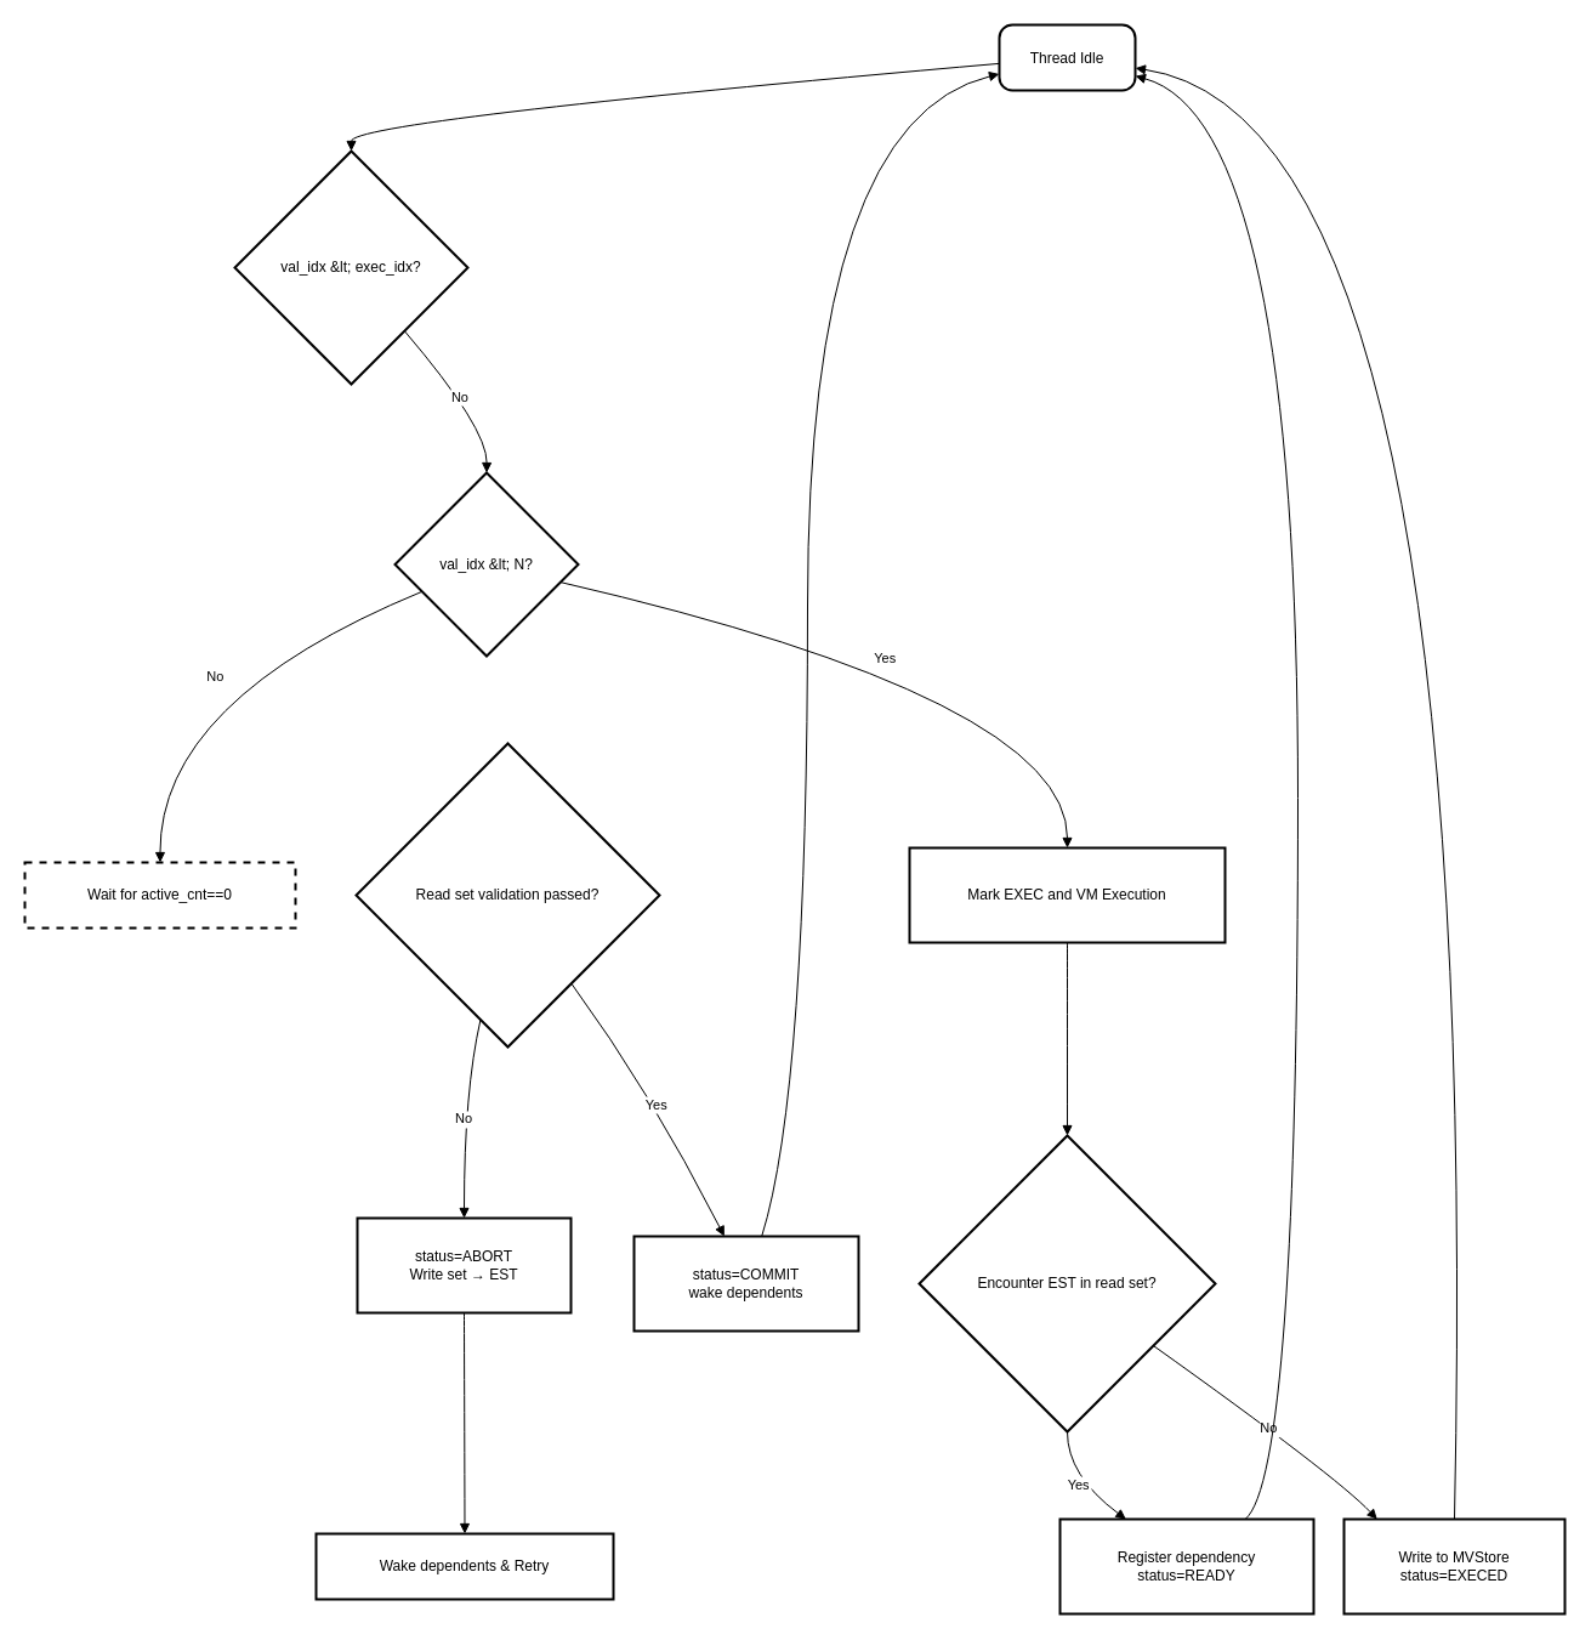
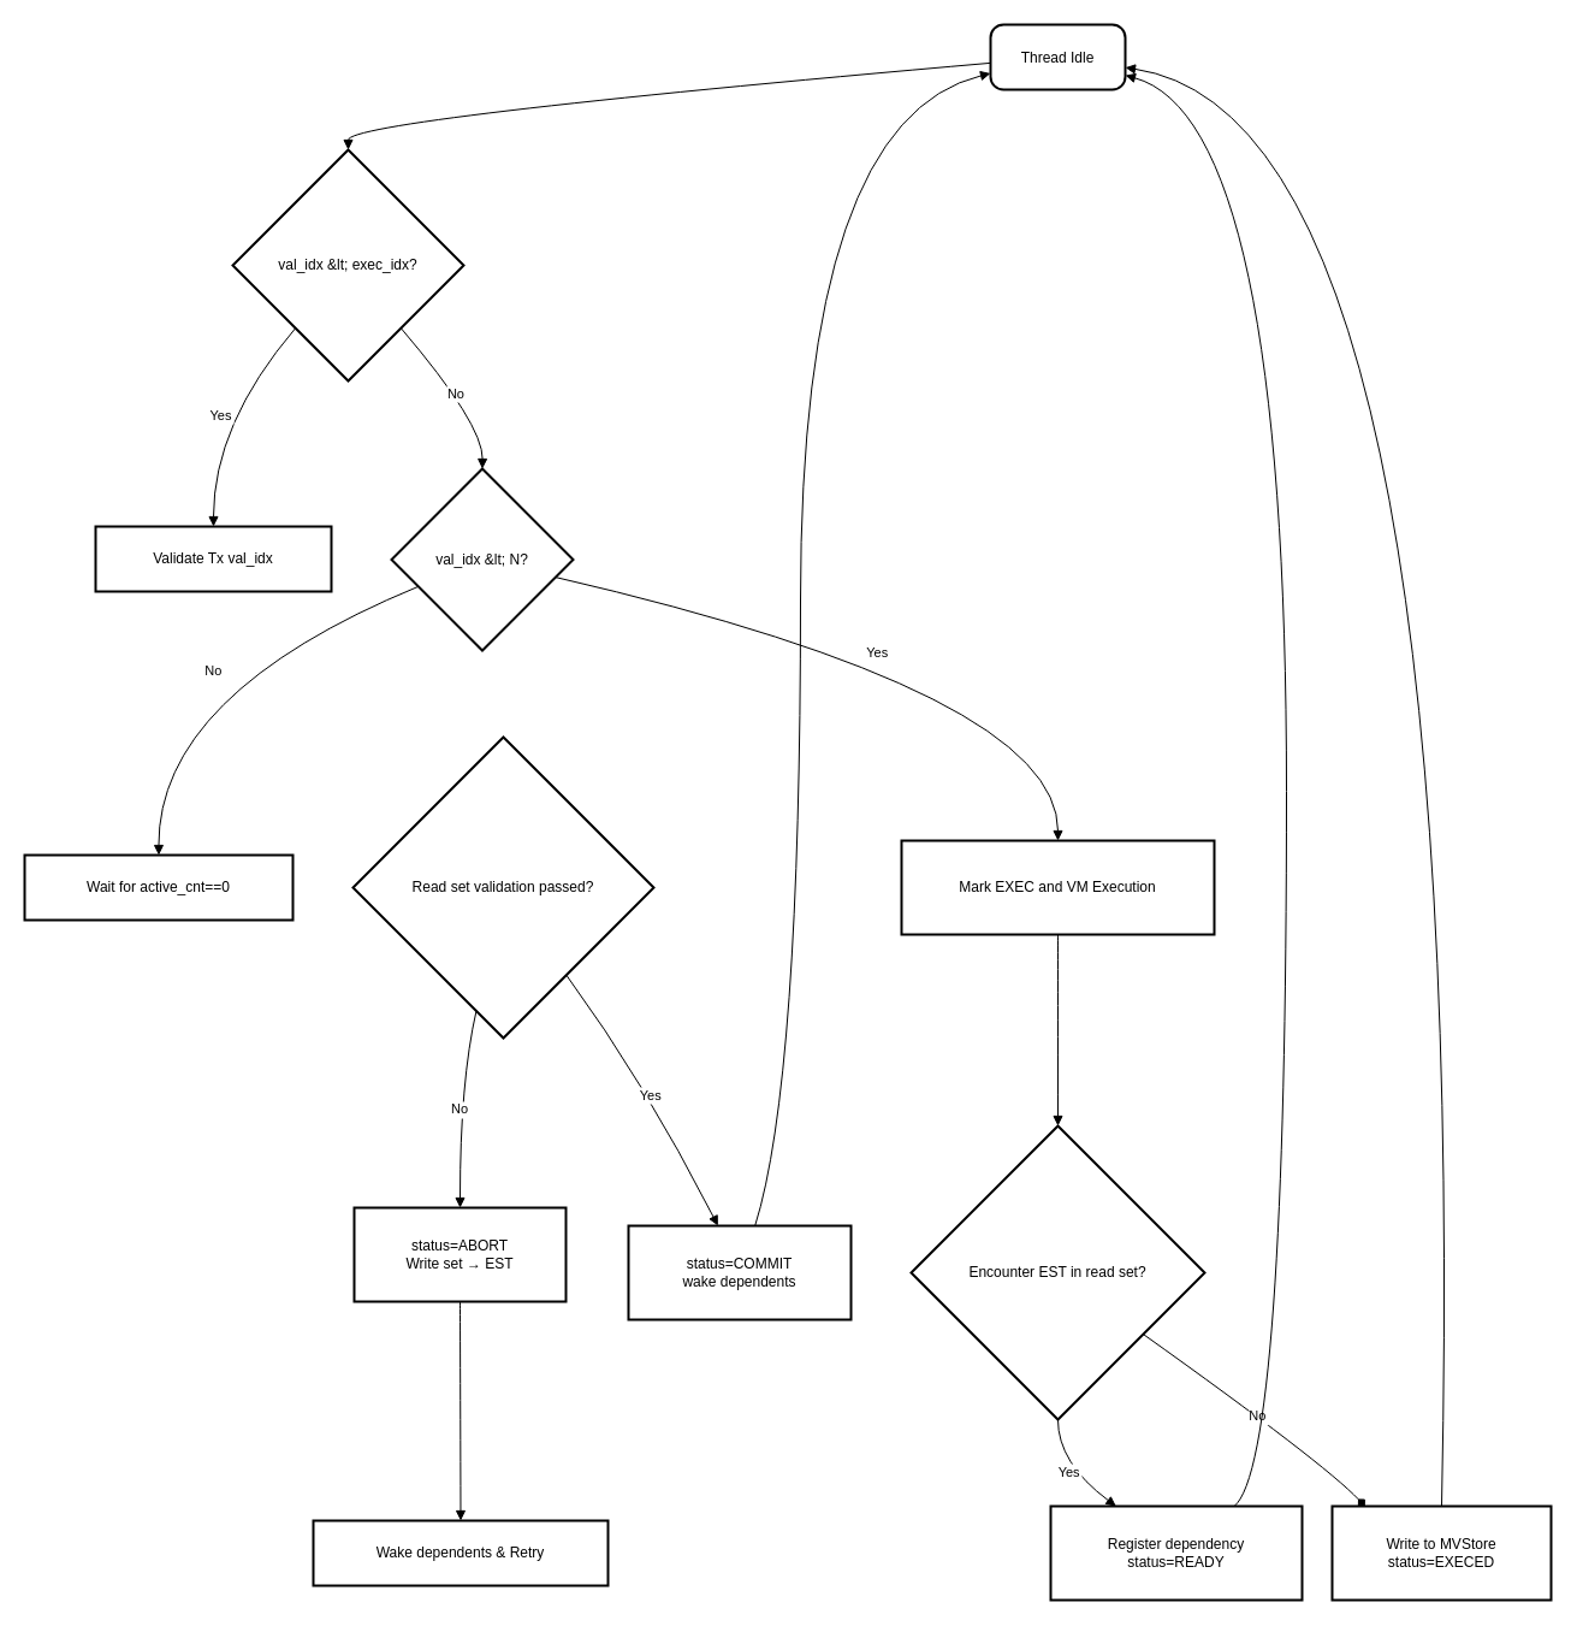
+ <mxCell id="16" value="Yes" style="curved=1;startArrow=none;endArrow=block;exitX=0.08;exitY=1;entryX=0.5;entryY=0;rounded=0;" edge="1" parent="1" source="3" target="4"><mxGeometry relative="1" as="geometry"><Array as="points"><mxPoint x="177" y="352" /></Array></mxGeometry></mxCell>
+ <mxCell id="4" value="Validate Tx val_idx" style="whiteSpace=wrap;strokeWidth=2;" vertex="1" parent="1"><mxGeometry x="79" y="437" width="196" height="54" as="geometry" /></mxCell>
- <mxCell id="6" value="Wait for active_cnt==0" style="whiteSpace=wrap;strokeWidth=2;dashed=1;" vertex="1" parent="1"><mxGeometry x="20" y="710" width="223" height="54" as="geometry" /></mxCell>
+ <mxCell id="6" value="Wait for active_cnt==0" style="whiteSpace=wrap;strokeWidth=2;" vertex="1" parent="1"><mxGeometry x="20" y="710" width="223" height="54" as="geometry" /></mxCell>
- <mxCell id="22" value="No" style="curved=1;startArrow=none;endArrow=block;exitX=1;exitY=0.86;entryX=0.15;entryY=0;rounded=0;" edge="1" parent="1" source="8" target="10"><mxGeometry relative="1" as="geometry"><Array as="points"><mxPoint x="1100" y="1215" /></Array></mxGeometry></mxCell>
+ <mxCell id="22" value="No" style="curved=1;startArrow=none;endArrow=diamond;exitX=1;exitY=0.86;entryX=0.15;entryY=0;rounded=0;" edge="1" parent="1" source="8" target="10"><mxGeometry relative="1" as="geometry"><Array as="points"><mxPoint x="1100" y="1215" /></Array></mxGeometry></mxCell>
